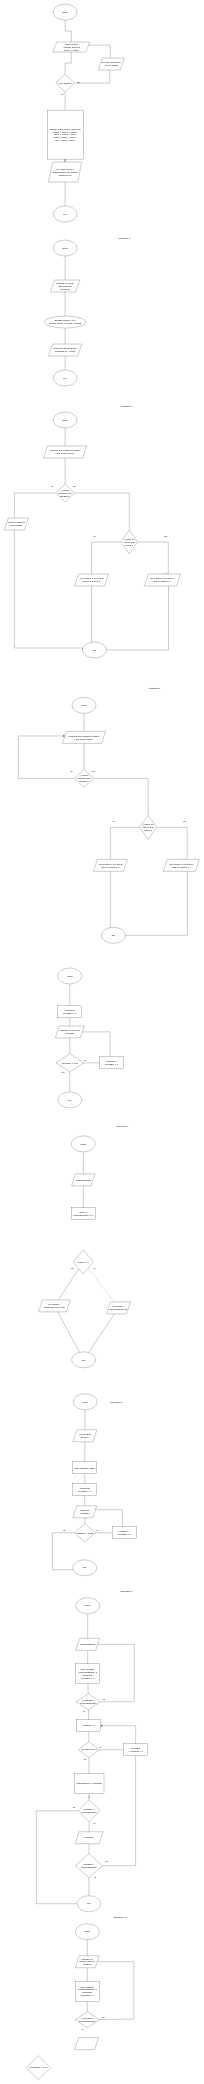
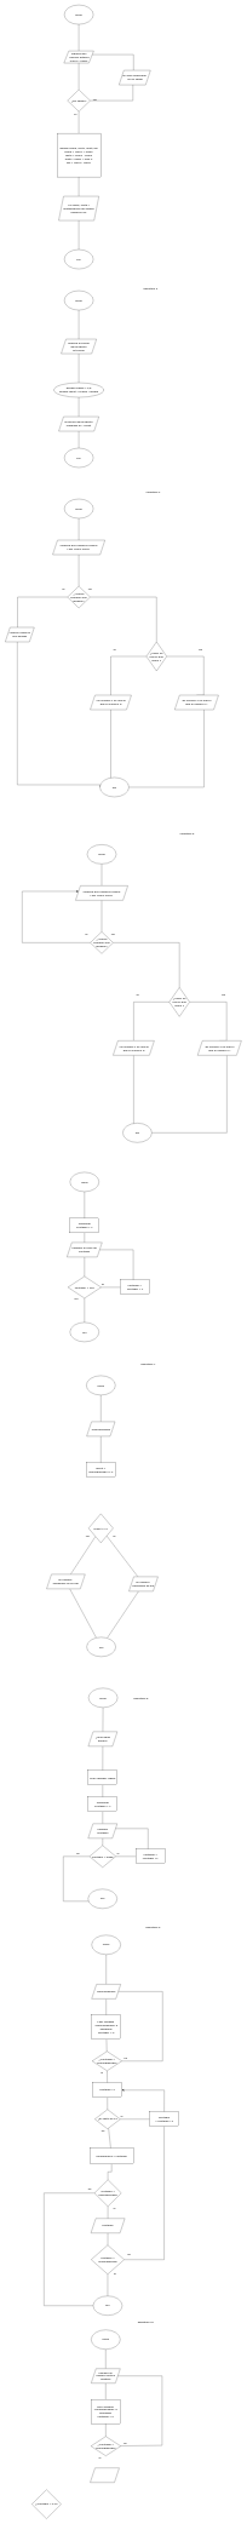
- <mxCell id="6" value="Ingresa dos&lt;br&gt;&amp;nbsp;valores enteros&lt;br&gt;num1 y num2" style="shape=parallelogram;perimeter=parallelogramPerimeter;whiteSpace=wrap;html=1;fixedSize=1;" parent="1" vertex="1"><mxGeometry x="262.5" y="210" width="185" height="50" as="geometry" /></mxCell>
+ <mxCell id="6" value="Ingresa dos&lt;br&gt;&amp;nbsp;valores enteros&lt;br&gt;num1 y num2" style="shape=parallelogram;perimeter=parallelogramPerimeter;whiteSpace=wrap;html=1;fixedSize=1;" parent="1" vertex="1"><mxGeometry x="262.5" y="210" width="123" height="50" as="geometry" /></mxCell>
- <mxCell id="14" value="double suma, resta, multi, div&lt;br&gt;suma = num1 + num2&lt;br&gt;resta = num1 - num2&lt;br&gt;multi = num1 * num 2&lt;br&gt;div = num1 / num2" style="whiteSpace=wrap;html=1;aspect=fixed;" parent="1" vertex="1"><mxGeometry x="234" y="550" width="180" height="245" as="geometry" /></mxCell>
+ <mxCell id="14" value="double suma, resta, multi, div&lt;br&gt;suma = num1 + num2&lt;br&gt;resta = num1 - num2&lt;br&gt;multi = num1 * num 2&lt;br&gt;div = num1 / num2" style="whiteSpace=wrap;html=1;aspect=fixed;" parent="1" vertex="1"><mxGeometry x="234" y="550" width="180" height="180" as="geometry" /></mxCell>
- <mxCell id="91" style="edgeStyle=none;rounded=0;orthogonalLoop=1;jettySize=auto;html=1;endArrow=none;endFill=0;dashed=1;" parent="1" source="92" target="94" edge="1"><mxGeometry relative="1" as="geometry" /></mxCell>
+ <mxCell id="91" style="edgeStyle=none;rounded=0;orthogonalLoop=1;jettySize=auto;html=1;endArrow=none;endFill=0;" parent="1" source="92" target="94" edge="1"><mxGeometry relative="1" as="geometry" /></mxCell>
- <mxCell id="138" value="numImpares = contador" style="rounded=0;whiteSpace=wrap;html=1;" parent="1" vertex="1"><mxGeometry x="369.5" y="8870" width="149" height="100" as="geometry" /></mxCell>
+ <mxCell id="138" value="numImpares = contador" style="rounded=0;whiteSpace=wrap;html=1;" parent="1" vertex="1"><mxGeometry x="369.5" y="8870" width="180" height="65" as="geometry" /></mxCell>
